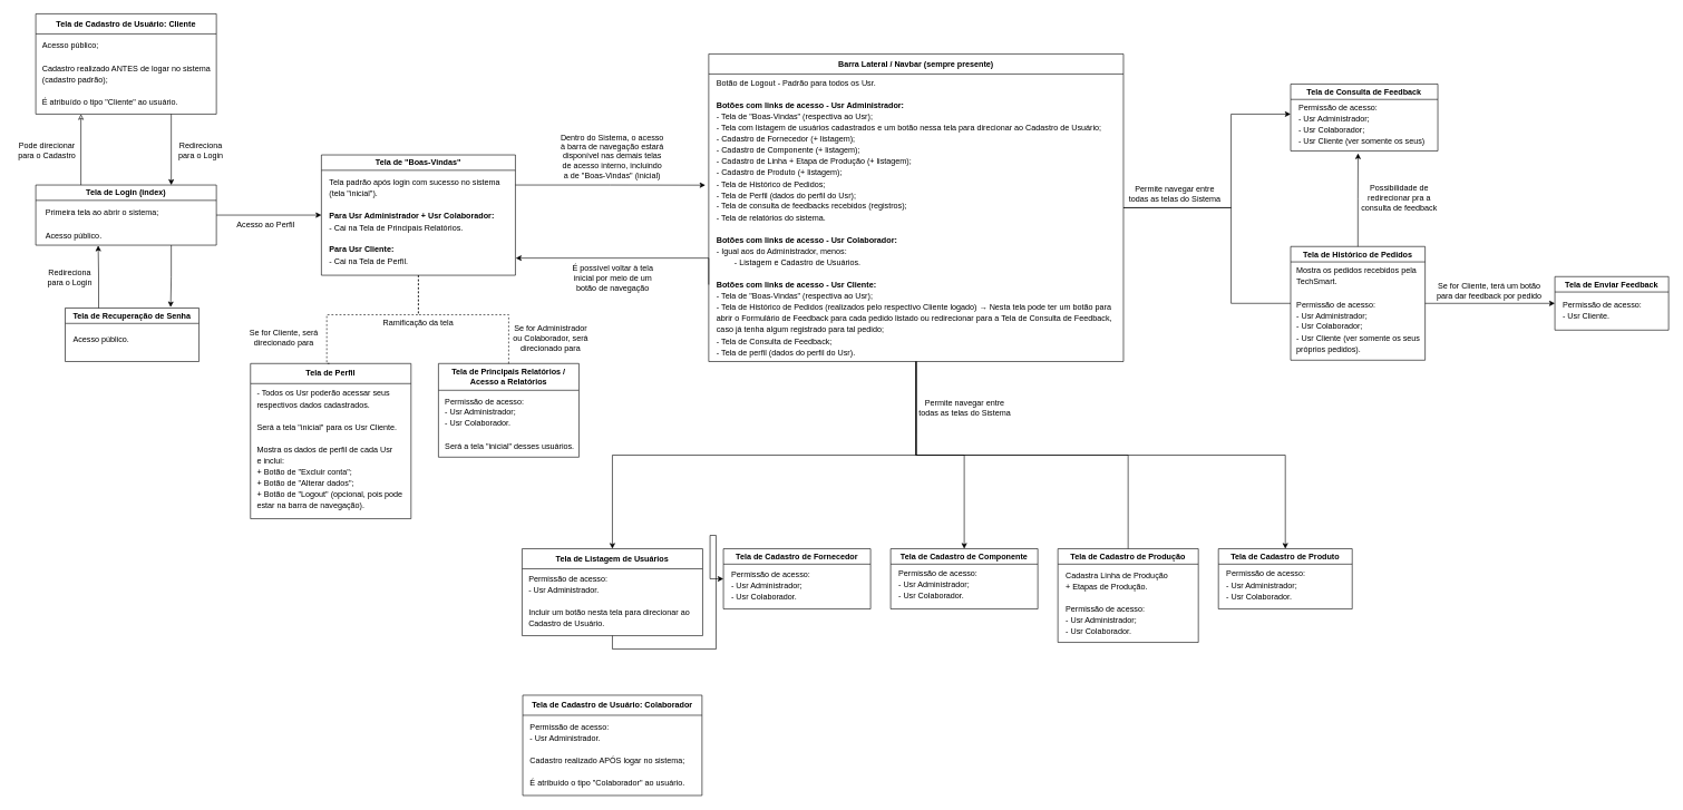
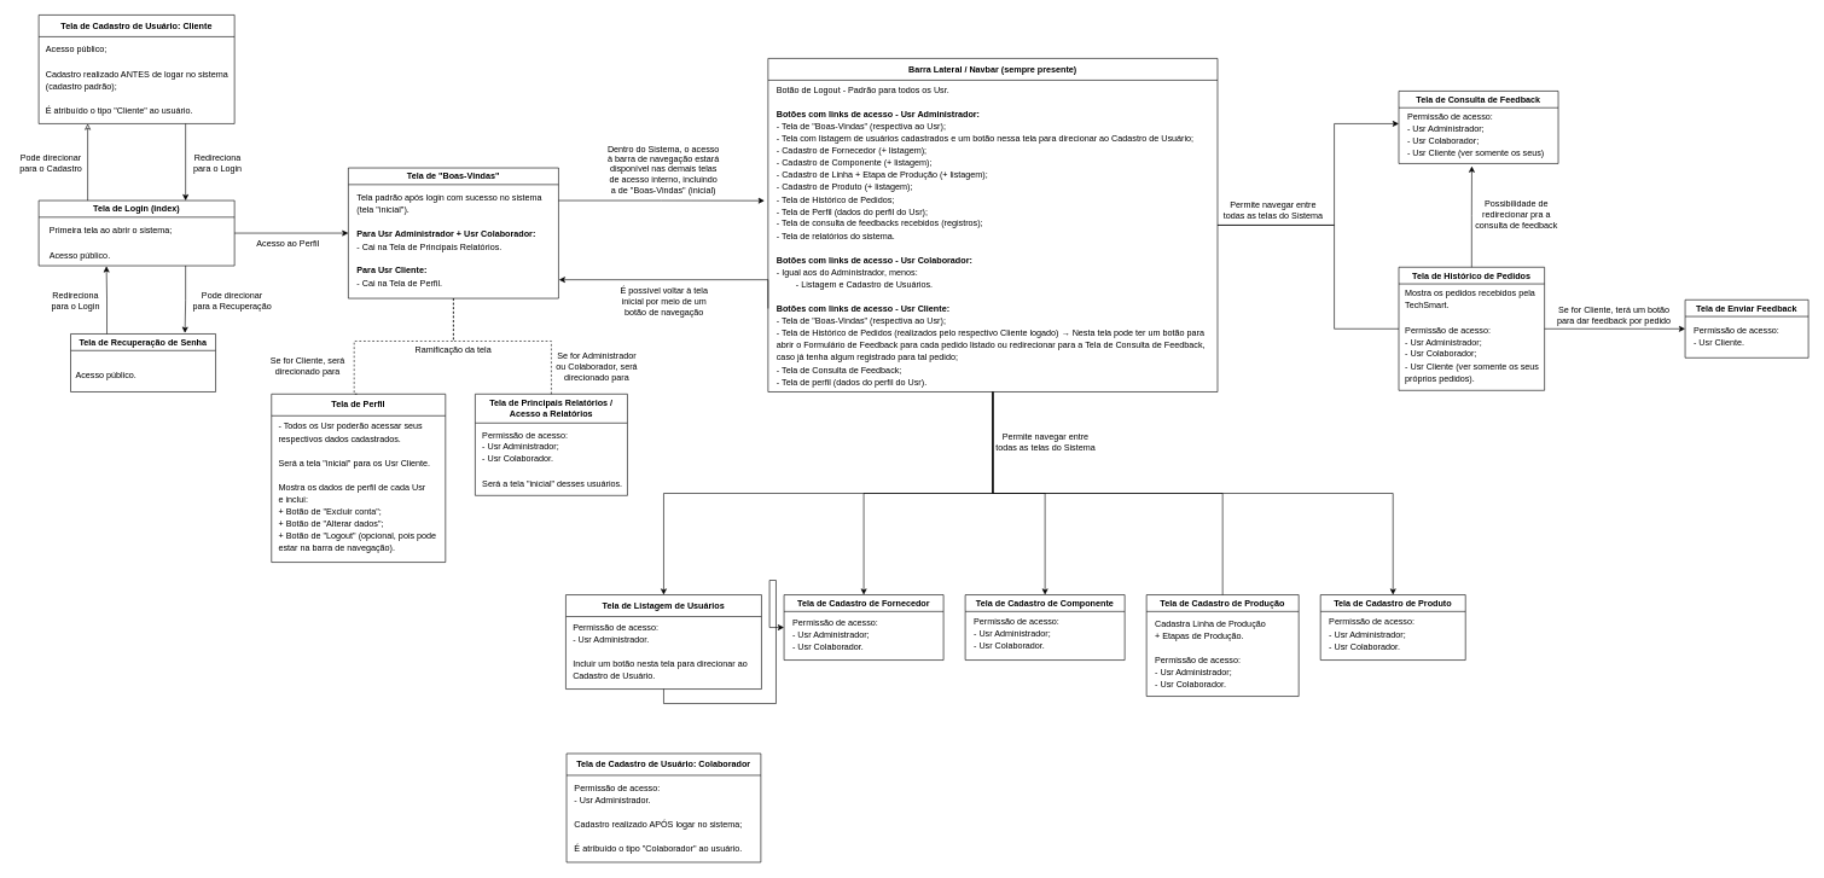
+ <mxCell id="43" value="&lt;div&gt;Pode direcionar&lt;/div&gt;&lt;div&gt;para a Recuperação&lt;br&gt;&lt;/div&gt;" style="text;html=1;align=center;verticalAlign=middle;whiteSpace=wrap;rounded=0;" parent="1" vertex="1"><mxGeometry x="260" y="400" width="120" height="30" as="geometry" /></mxCell>
- <mxCell id="37" value="&lt;div style=&quot;line-height: 140%;&quot;&gt;Acesso público.&lt;/div&gt;" style="text;html=1;align=left;verticalAlign=middle;resizable=0;points=[];autosize=1;strokeColor=none;fillColor=none;container=0;" parent="35" vertex="1"><mxGeometry x="10" y="33.333" width="110" height="30" as="geometry" /></mxCell>
+ <mxCell id="37" value="&lt;div style=&quot;line-height: 140%;&quot;&gt;Acesso público.&lt;/div&gt;" style="text;html=1;align=left;verticalAlign=middle;resizable=0;points=[];autosize=1;strokeColor=none;fillColor=none;container=0;" parent="35" vertex="1"><mxGeometry x="5" y="43.333" width="110" height="30" as="geometry" /></mxCell>
+ <mxCell id="58" style="edgeStyle=orthogonalEdgeStyle;rounded=0;orthogonalLoop=1;jettySize=auto;html=1;exitX=0.5;exitY=1;exitDx=0;exitDy=0;" parent="1" source="55" target="20" edge="1"><mxGeometry relative="1" as="geometry" /></mxCell>
